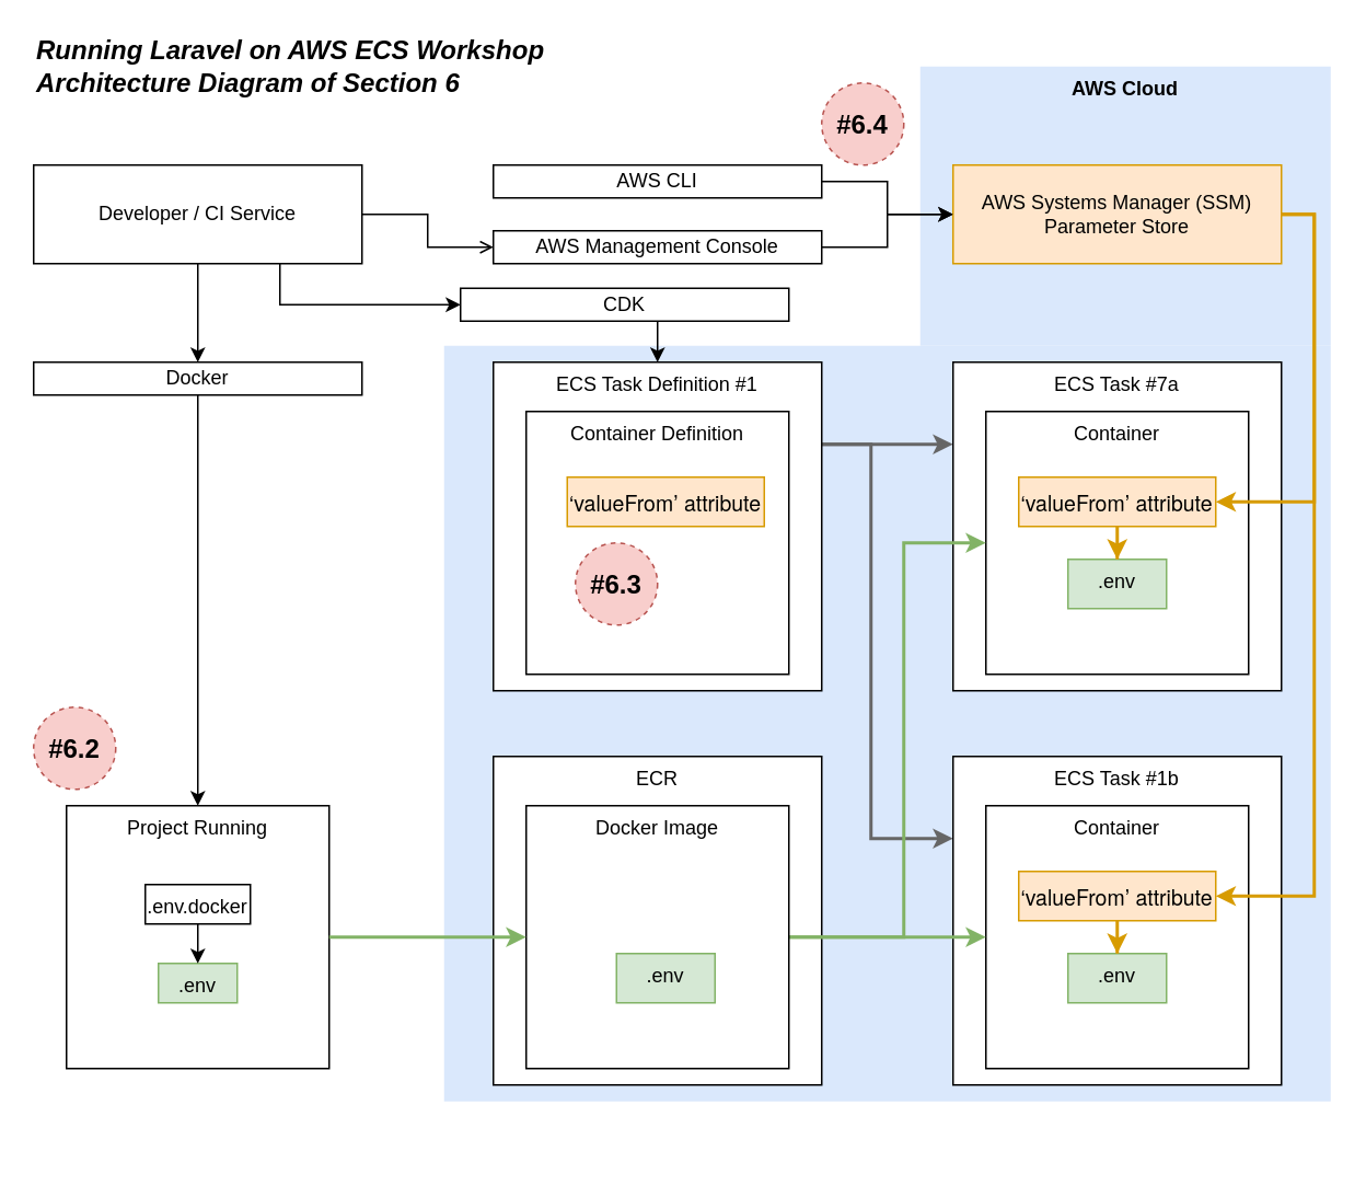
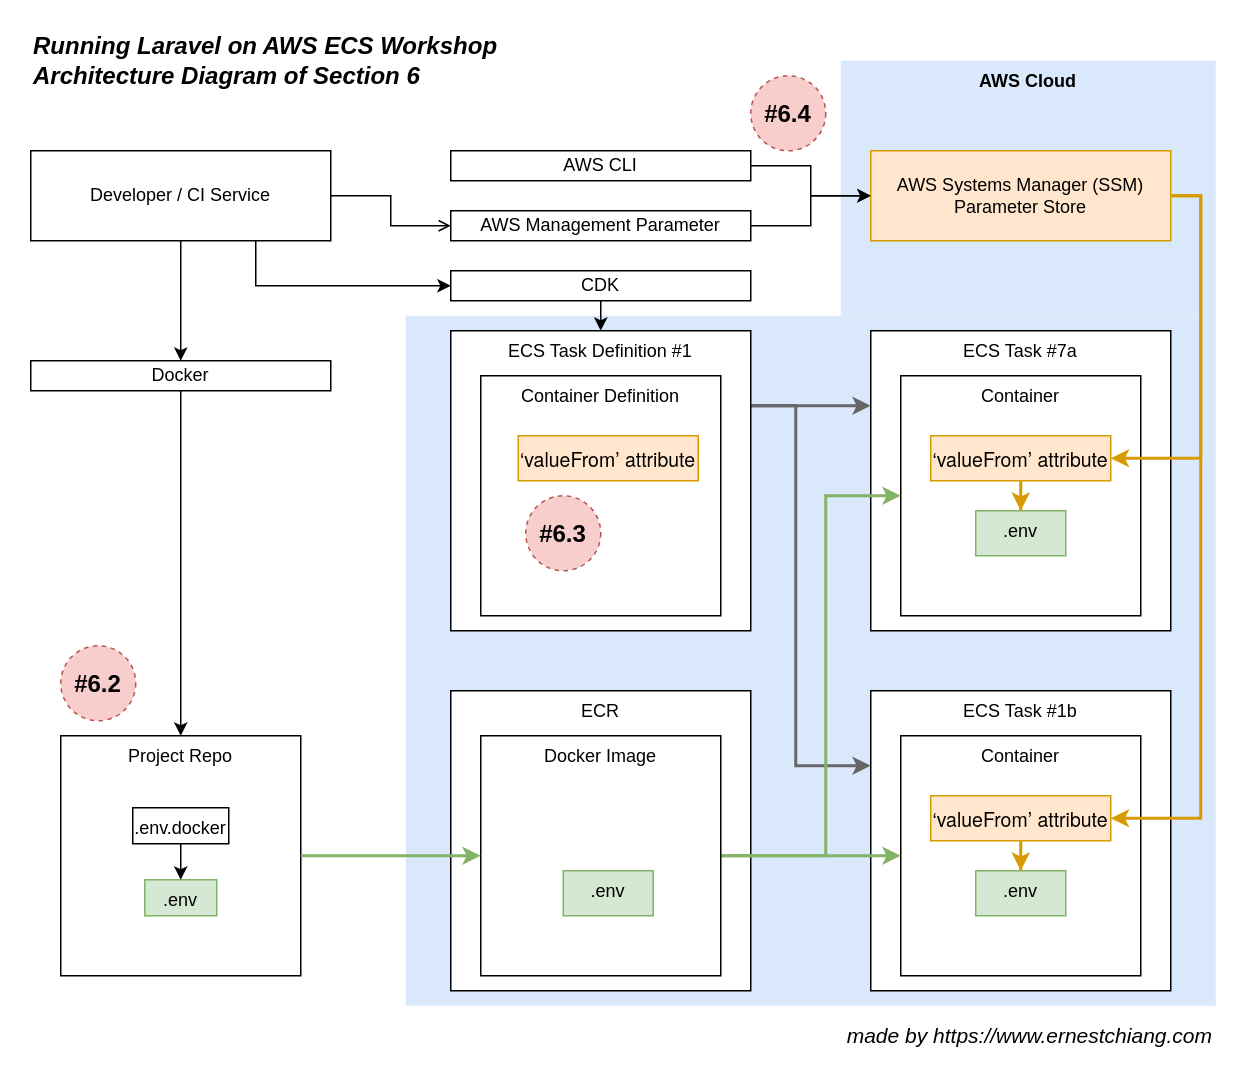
- <mxCell id="23" value="AWS Management Console" style="rounded=0;whiteSpace=wrap;html=1;" vertex="1" parent="1"><mxGeometry x="300" y="140" width="200" height="20" as="geometry" /></mxCell>
+ <mxCell id="23" value="AWS Management Parameter" style="rounded=0;whiteSpace=wrap;html=1;" vertex="1" parent="1"><mxGeometry x="300" y="140" width="200" height="20" as="geometry" /></mxCell>
- <mxCell id="39" value="CDK" style="rounded=0;whiteSpace=wrap;html=1;" vertex="1" parent="1"><mxGeometry x="280" y="175" width="200" height="20" as="geometry" /></mxCell>
+ <mxCell id="39" value="CDK" style="rounded=0;whiteSpace=wrap;html=1;" vertex="1" parent="1"><mxGeometry x="300" y="180" width="200" height="20" as="geometry" /></mxCell>
- <mxCell id="46" value="Docker" style="rounded=0;whiteSpace=wrap;html=1;" vertex="1" parent="1"><mxGeometry x="20" y="220" width="200" height="20" as="geometry" /></mxCell>
+ <mxCell id="46" value="Docker" style="rounded=0;whiteSpace=wrap;html=1;" vertex="1" parent="1"><mxGeometry x="20" y="240" width="200" height="20" as="geometry" /></mxCell>
- <mxCell id="47" value="#6.2" style="ellipse;whiteSpace=wrap;html=1;aspect=fixed;strokeColor=#b85450;fillColor=#f8cecc;fontStyle=1;fontSize=16;dashed=1;" vertex="1" parent="1"><mxGeometry x="20" y="430" width="50" height="50" as="geometry" /></mxCell>
+ <mxCell id="47" value="#6.2" style="ellipse;whiteSpace=wrap;html=1;aspect=fixed;strokeColor=#b85450;fillColor=#f8cecc;fontStyle=1;fontSize=16;dashed=1;" vertex="1" parent="1"><mxGeometry x="40" y="430" width="50" height="50" as="geometry" /></mxCell>
- <mxCell id="41" value="Project Running" style="rounded=0;whiteSpace=wrap;html=1;verticalAlign=top;" vertex="1" parent="40"><mxGeometry width="160" height="160" as="geometry" /></mxCell>
+ <mxCell id="41" value="Project Repo" style="rounded=0;whiteSpace=wrap;html=1;verticalAlign=top;" vertex="1" parent="40"><mxGeometry width="160" height="160" as="geometry" /></mxCell>
+ <mxCell id="4" value="made by https://www.ernestchiang.com" style="text;html=1;strokeColor=none;fillColor=none;align=right;verticalAlign=middle;whiteSpace=wrap;rounded=0;shadow=0;labelBackgroundColor=none;sketch=0;fontStyle=2;fontSize=14;" parent="1" vertex="1"><mxGeometry x="550" y="680" width="260" height="20" as="geometry" /></mxCell>
